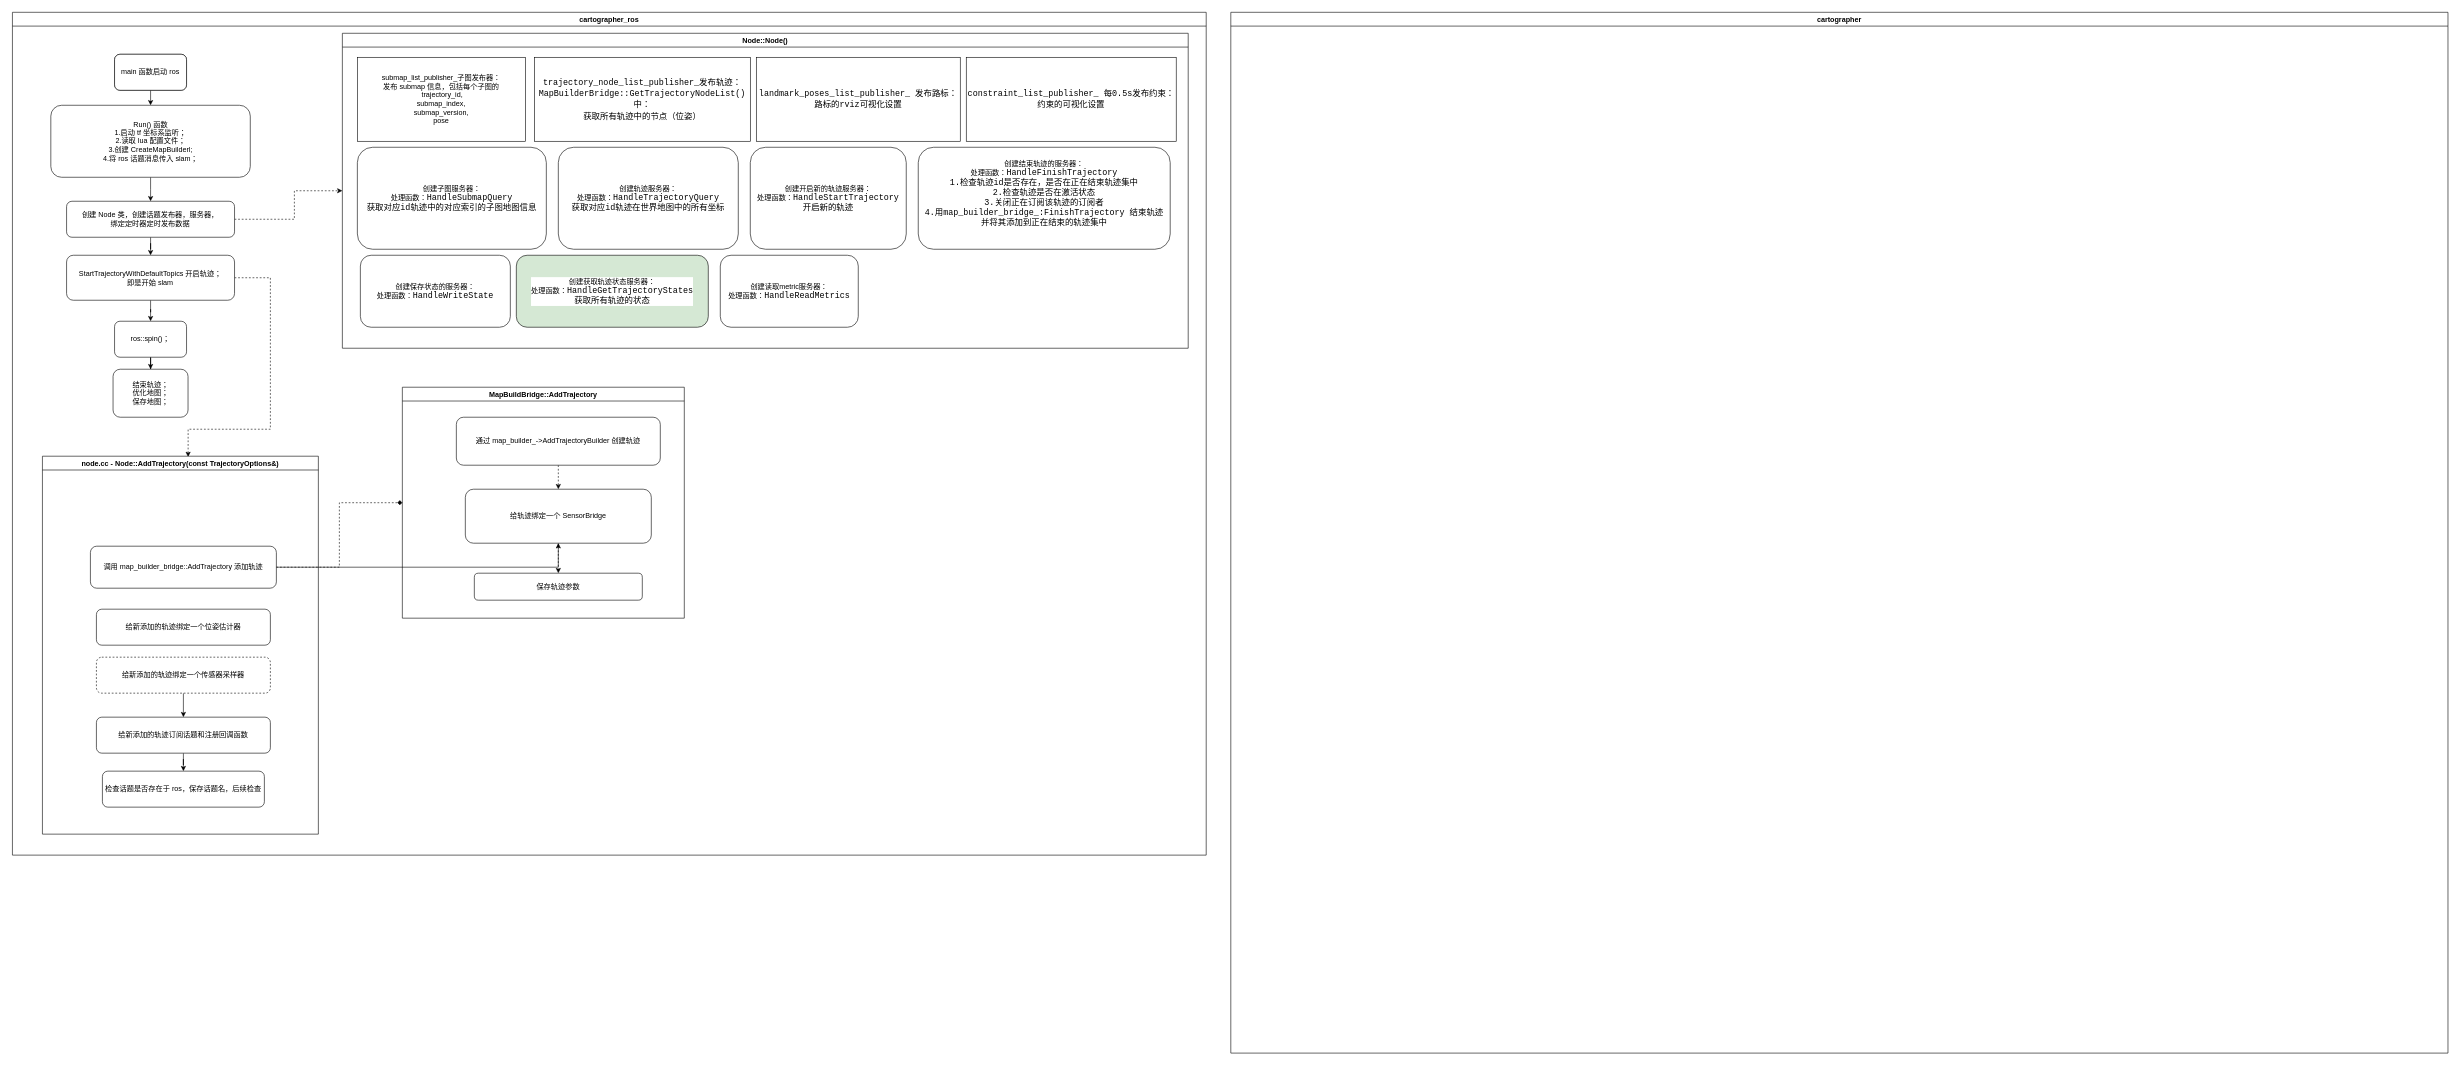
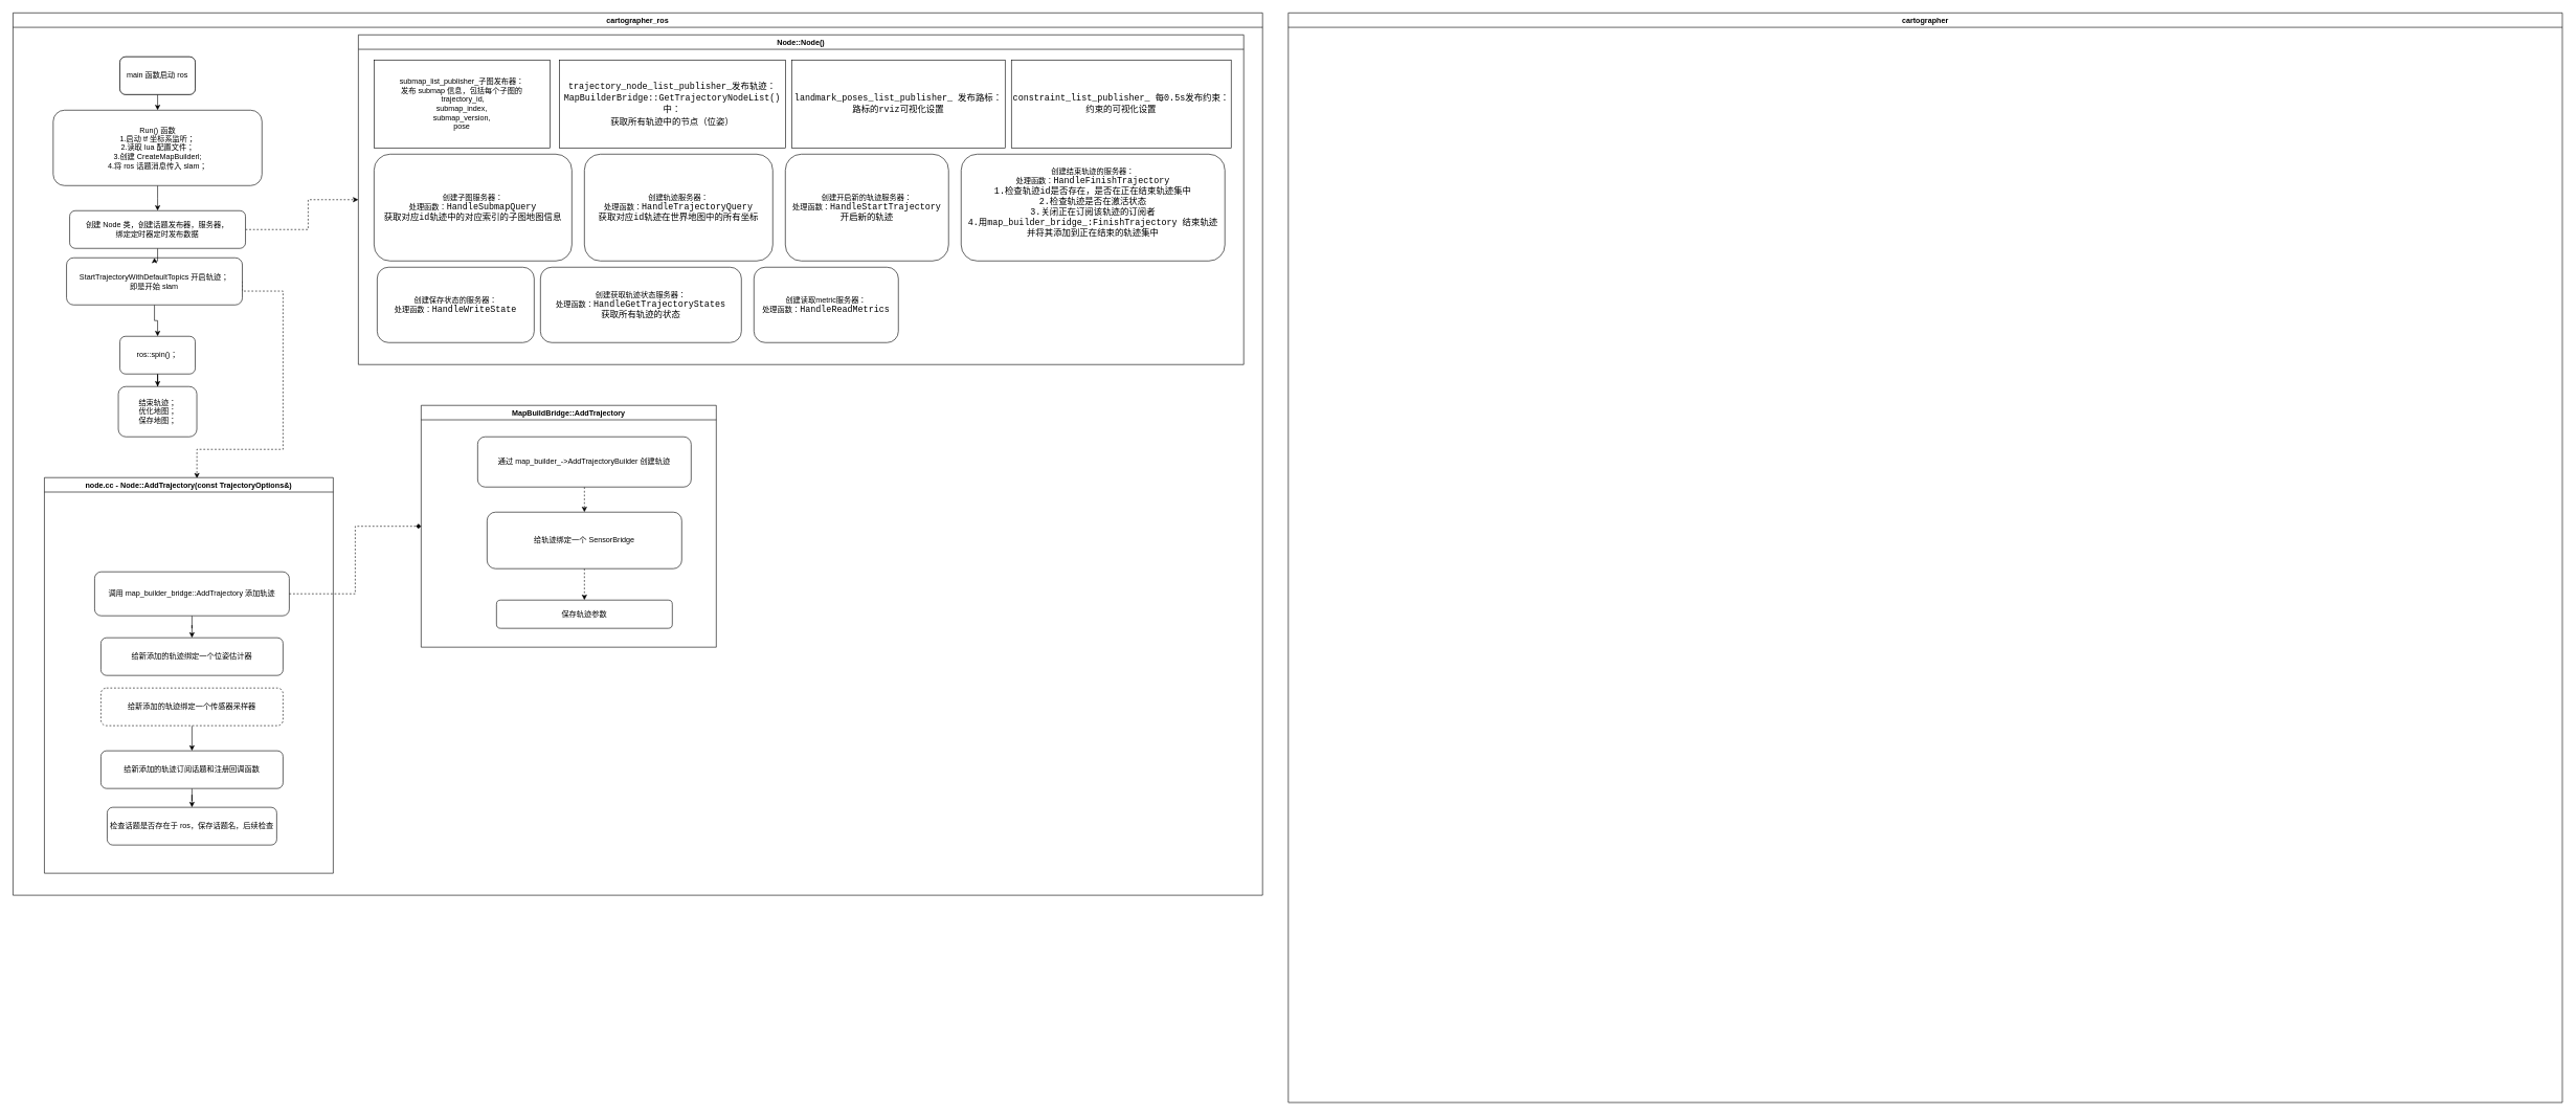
- <mxCell id="13" value="&lt;span&gt;StartTrajectoryWithDefaultTopics 开启轨迹；&lt;br&gt;即是开始 slam&lt;br&gt;&lt;/span&gt;" style="rounded=1;whiteSpace=wrap;html=1;" parent="2" vertex="1"><mxGeometry x="90.25" y="405" width="280" height="75" as="geometry" /></mxCell>
+ <mxCell id="13" value="&lt;span&gt;StartTrajectoryWithDefaultTopics 开启轨迹；&lt;br&gt;即是开始 slam&lt;br&gt;&lt;/span&gt;" style="rounded=1;whiteSpace=wrap;html=1;" parent="2" vertex="1"><mxGeometry x="85.25" y="390" width="280" height="75" as="geometry" /></mxCell>
- <mxCell id="42" value="创建获取轨迹状态服务器：&lt;br&gt;处理函数：&lt;span style=&quot;font-family: &amp;#34;consolas&amp;#34; , &amp;#34;courier new&amp;#34; , monospace ; font-size: 14px ; background-color: rgb(255 , 255 , 255)&quot;&gt;HandleGetTrajectoryStates&lt;br&gt;获取所有轨迹的状态&lt;br&gt;&lt;/span&gt;" style="rounded=1;whiteSpace=wrap;html=1;labelBackgroundColor=#FFFFFF;fontColor=#000000;fillColor=#d5e8d4;" parent="32" vertex="1"><mxGeometry x="290" y="370" width="320" height="120" as="geometry" /></mxCell>
+ <mxCell id="42" value="创建获取轨迹状态服务器：&lt;br&gt;处理函数：&lt;span style=&quot;font-family: &amp;#34;consolas&amp;#34; , &amp;#34;courier new&amp;#34; , monospace ; font-size: 14px ; background-color: rgb(255 , 255 , 255)&quot;&gt;HandleGetTrajectoryStates&lt;br&gt;获取所有轨迹的状态&lt;br&gt;&lt;/span&gt;" style="rounded=1;whiteSpace=wrap;html=1;labelBackgroundColor=#FFFFFF;fontColor=#000000;" parent="32" vertex="1"><mxGeometry x="290" y="370" width="320" height="120" as="geometry" /></mxCell>
- <mxCell id="15" value="" style="edgeStyle=orthogonalEdgeStyle;rounded=0;orthogonalLoop=1;jettySize=auto;html=1;" parent="14" source="16" target="27" edge="1"><mxGeometry relative="1" as="geometry" /></mxCell>
+ <mxCell id="15" value="" style="edgeStyle=orthogonalEdgeStyle;rounded=0;orthogonalLoop=1;jettySize=auto;html=1;" parent="14" source="16" target="22" edge="1"><mxGeometry relative="1" as="geometry" /></mxCell>
